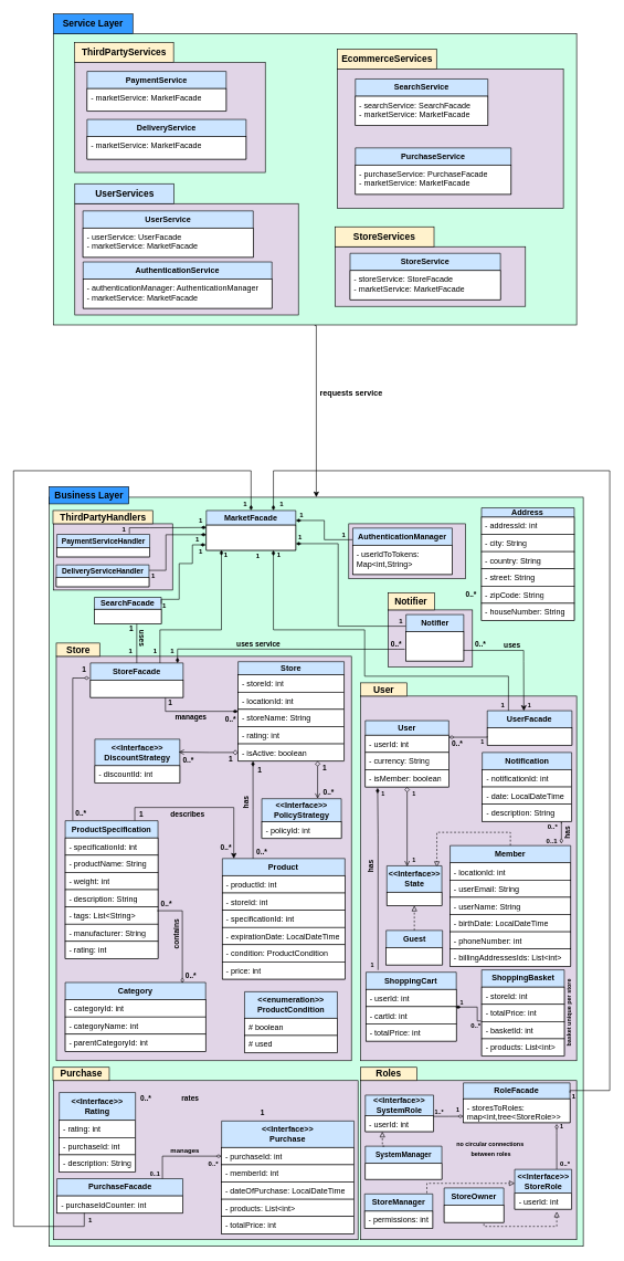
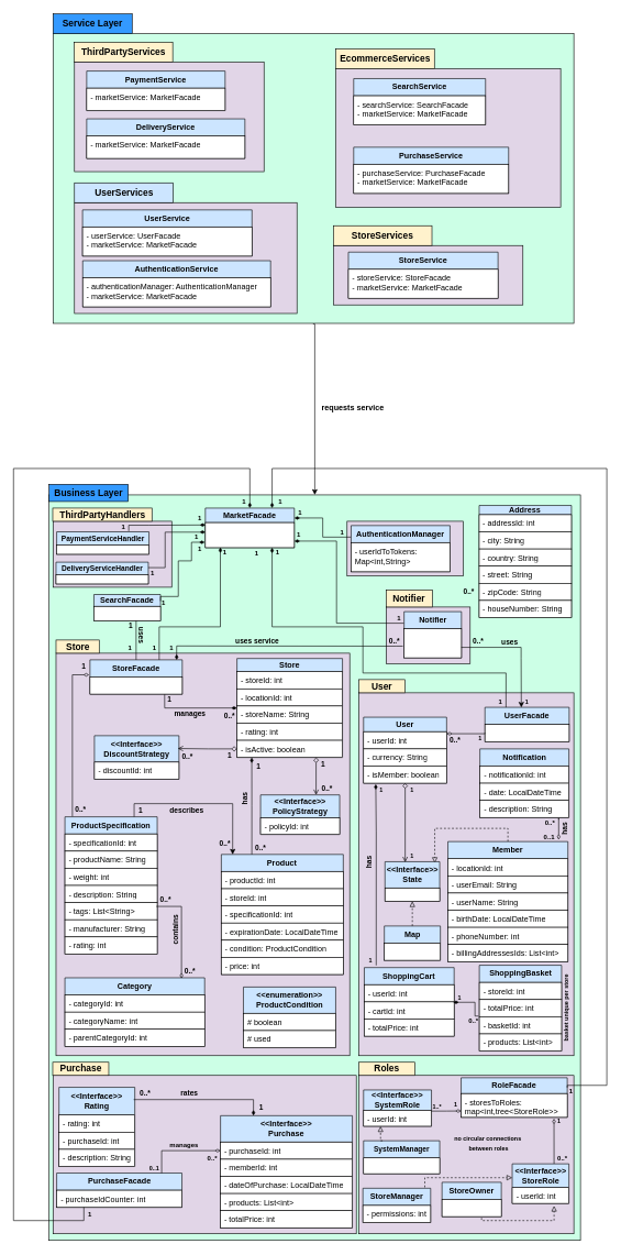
- <mxCell id="5" value="&lt;b&gt;requests service&lt;/b&gt;" style="text;html=1;align=center;verticalAlign=middle;whiteSpace=wrap;rounded=0;" vertex="1" parent="1"><mxGeometry x="465" y="578" width="130" height="30" as="geometry" /></mxCell>
+ <mxCell id="5" value="&lt;b&gt;requests service&lt;/b&gt;" style="text;html=1;align=center;verticalAlign=middle;whiteSpace=wrap;rounded=0;" vertex="1" parent="1"><mxGeometry x="470" y="603" width="130" height="30" as="geometry" /></mxCell>
- <mxCell id="98" value="&lt;b&gt;Guest&lt;/b&gt;" style="swimlane;fontStyle=0;childLayout=stackLayout;horizontal=1;startSize=26;fillColor=#CCE5FF;horizontalStack=0;resizeParent=1;resizeParentMax=0;resizeLast=0;collapsible=1;marginBottom=0;whiteSpace=wrap;html=1;" vertex="1" parent="1"><mxGeometry x="582.5" y="1402.5" width="85" height="52" as="geometry" /></mxCell>
+ <mxCell id="98" value="&lt;b&gt;Map&lt;/b&gt;" style="swimlane;fontStyle=0;childLayout=stackLayout;horizontal=1;startSize=26;fillColor=#CCE5FF;horizontalStack=0;resizeParent=1;resizeParentMax=0;resizeLast=0;collapsible=1;marginBottom=0;whiteSpace=wrap;html=1;" vertex="1" parent="1"><mxGeometry x="582.5" y="1402.5" width="85" height="52" as="geometry" /></mxCell>
+ <mxCell id="187" style="edgeStyle=orthogonalEdgeStyle;rounded=0;orthogonalLoop=1;jettySize=auto;html=1;exitX=0.25;exitY=0;exitDx=0;exitDy=0;entryX=0.985;entryY=0.155;entryDx=0;entryDy=0;entryPerimeter=0;startArrow=diamondThin;startFill=1;endArrow=none;endFill=0;" edge="1" parent="1" source="55" target="61"><mxGeometry relative="1" as="geometry" /></mxCell>
